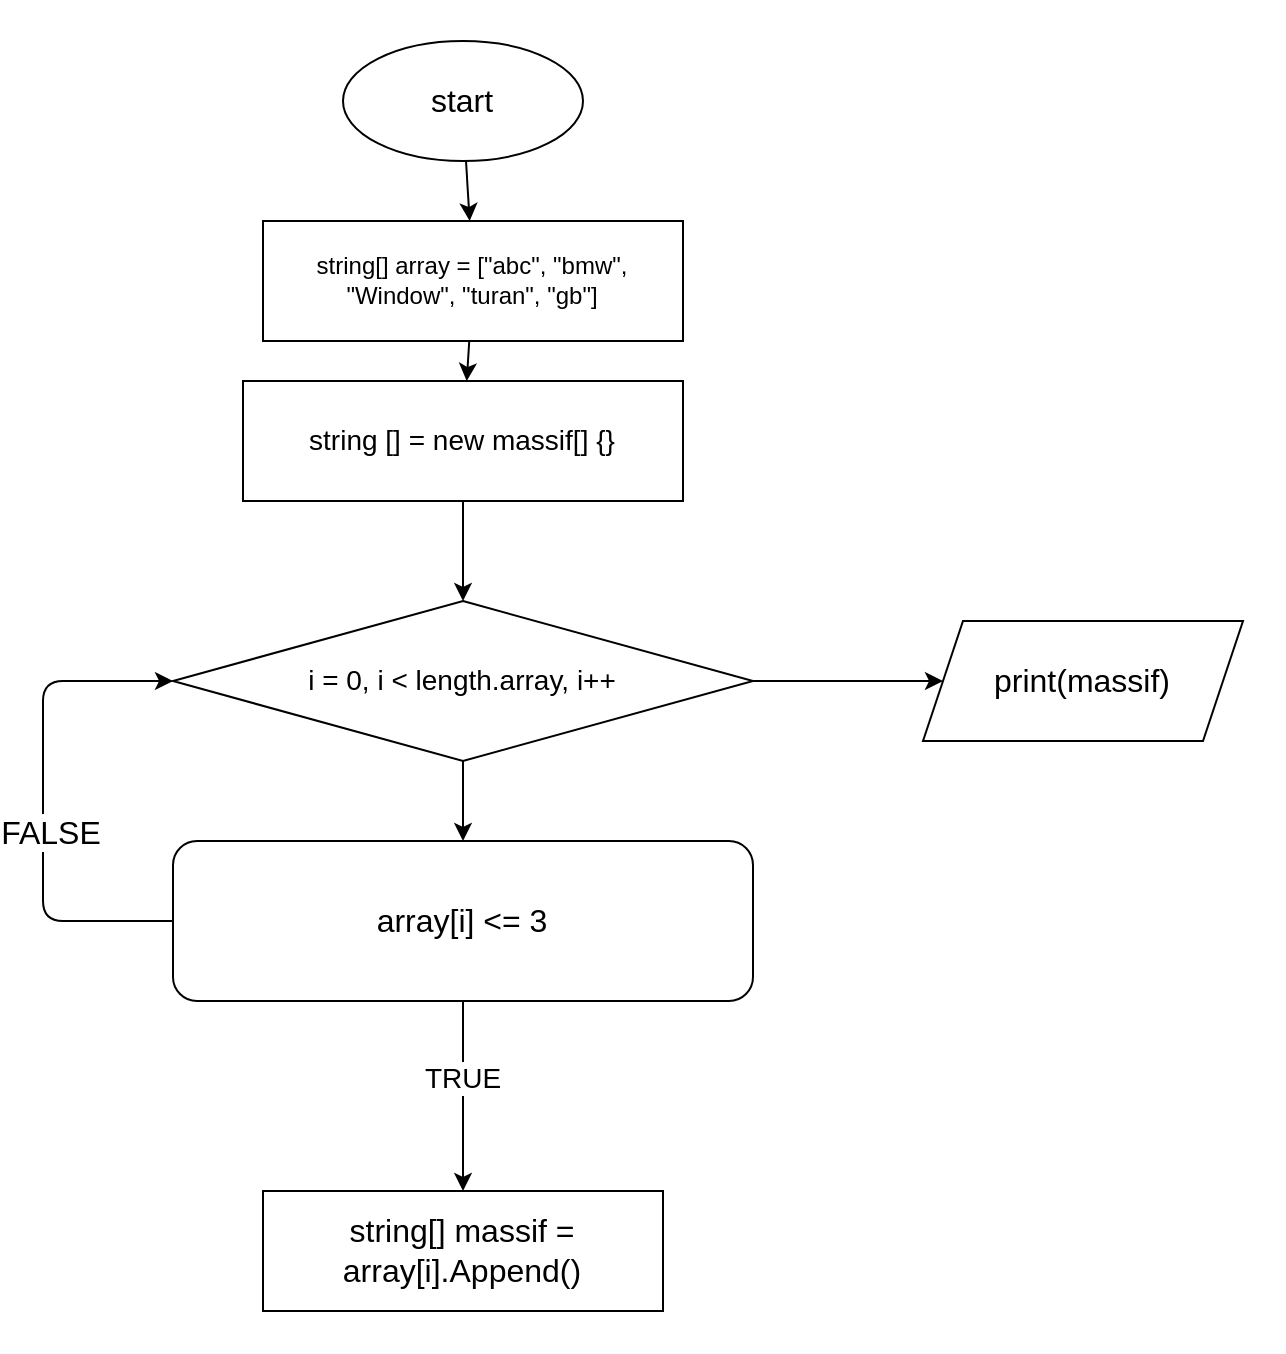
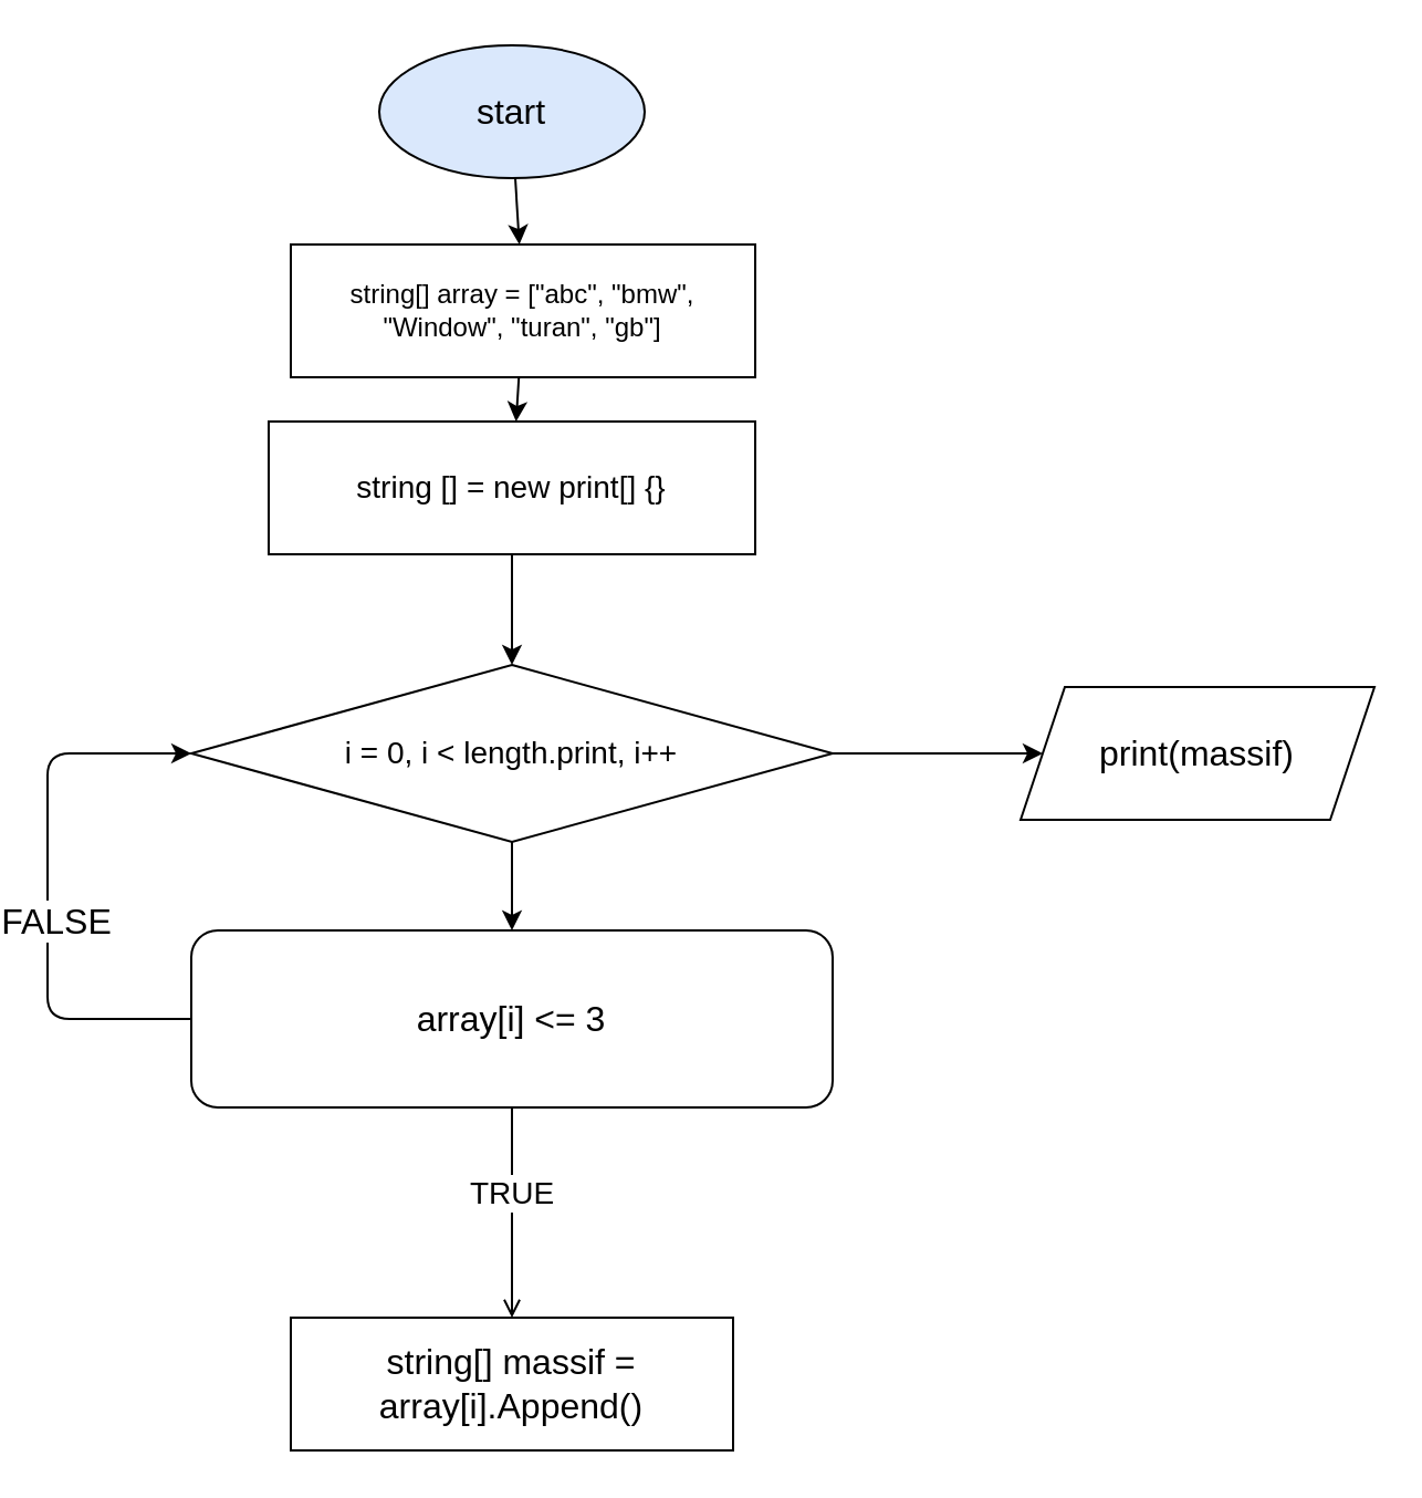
- <mxCell id="3" value="&lt;font style=&quot;font-size: 16px;&quot;&gt;start&lt;/font&gt;" style="ellipse;whiteSpace=wrap;html=1;" vertex="1" parent="1"><mxGeometry x="170" width="120" height="60" as="geometry" y="20" /></mxCell>
+ <mxCell id="3" value="&lt;font style=&quot;font-size: 16px;&quot;&gt;start&lt;/font&gt;" style="ellipse;whiteSpace=wrap;html=1;fillColor=#dae8fc;" vertex="1" parent="1"><mxGeometry x="170" width="120" height="60" as="geometry" y="20" /></mxCell>
- <mxCell id="16" value="&lt;font style=&quot;font-size: 14px;&quot;&gt;string [] = new massif[] {}&lt;/font&gt;" style="whiteSpace=wrap;html=1;" vertex="1" parent="1"><mxGeometry x="120" y="190" width="220" height="60" as="geometry" /></mxCell>
+ <mxCell id="16" value="&lt;font style=&quot;font-size: 14px;&quot;&gt;string [] = new print[] {}&lt;/font&gt;" style="whiteSpace=wrap;html=1;" vertex="1" parent="1"><mxGeometry x="120" y="190" width="220" height="60" as="geometry" /></mxCell>
- <mxCell id="8" value="&lt;font style=&quot;font-size: 14px;&quot;&gt;i = 0, i &amp;lt; length.array, i++&lt;/font&gt;" style="rhombus;whiteSpace=wrap;html=1;" vertex="1" parent="1"><mxGeometry x="85" y="300" width="290" height="80" as="geometry" /></mxCell>
+ <mxCell id="8" value="&lt;font style=&quot;font-size: 14px;&quot;&gt;i = 0, i &amp;lt; length.print, i++&lt;/font&gt;" style="rhombus;whiteSpace=wrap;html=1;" vertex="1" parent="1"><mxGeometry x="85" y="300" width="290" height="80" as="geometry" /></mxCell>
- <mxCell id="9" value="" style="edgeStyle=none;html=1;fontSize=14;" edge="1" parent="1" source="13" target="14"><mxGeometry relative="1" as="geometry" /></mxCell>
+ <mxCell id="9" value="" style="edgeStyle=none;html=1;fontSize=14;endArrow=open;" edge="1" parent="1" source="13" target="14"><mxGeometry relative="1" as="geometry" /></mxCell>
